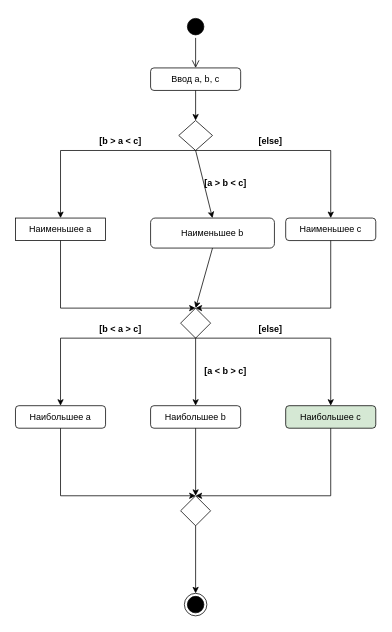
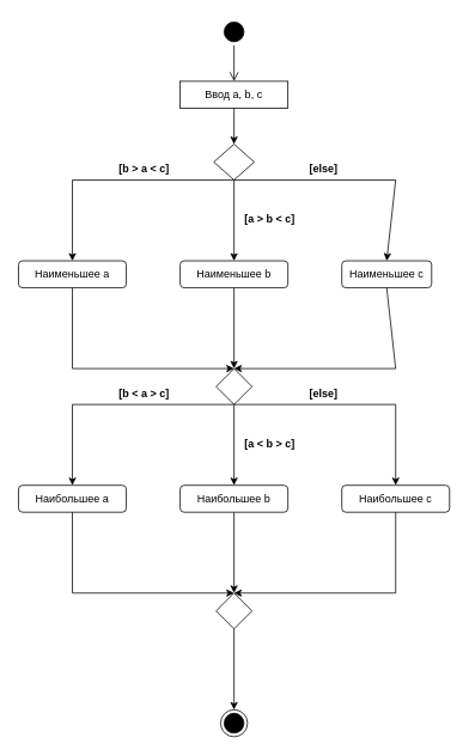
- <mxCell id="4" value="Ввод a, b, c" style="rounded=1;whiteSpace=wrap;html=1;strokeColor=#000000;" vertex="1" parent="1"><mxGeometry x="200" y="90" width="120" height="30" as="geometry" /></mxCell>
+ <mxCell id="4" value="Ввод a, b, c" style="whiteSpace=wrap;html=1;strokeColor=#000000;rounded=0;" vertex="1" parent="1"><mxGeometry x="200" y="90" width="120" height="30" as="geometry" /></mxCell>
- <mxCell id="6" value="Наименьшее a" style="whiteSpace=wrap;html=1;strokeColor=#000000;rounded=0;" vertex="1" parent="1"><mxGeometry x="20" y="290" width="120" height="30" as="geometry" /></mxCell>
+ <mxCell id="6" value="Наименьшее a" style="rounded=1;whiteSpace=wrap;html=1;strokeColor=#000000;" vertex="1" parent="1"><mxGeometry x="20" y="290" width="120" height="30" as="geometry" /></mxCell>
- <mxCell id="8" value="Наименьшее c" style="rounded=1;whiteSpace=wrap;html=1;strokeColor=#000000;" vertex="1" parent="1"><mxGeometry x="380" y="290" width="120" height="30" as="geometry" /></mxCell>
+ <mxCell id="8" value="Наименьшее c" style="rounded=1;whiteSpace=wrap;html=1;strokeColor=#000000;" vertex="1" parent="1"><mxGeometry x="380" y="290" width="100" height="30" as="geometry" /></mxCell>
- <mxCell id="7" value="Наименьшее b" style="rounded=1;whiteSpace=wrap;html=1;strokeColor=#000000;" vertex="1" parent="1"><mxGeometry x="200" y="290" width="165" height="40" as="geometry" /></mxCell>
+ <mxCell id="7" value="Наименьшее b" style="rounded=1;whiteSpace=wrap;html=1;strokeColor=#000000;" vertex="1" parent="1"><mxGeometry x="200" y="290" width="120" height="30" as="geometry" /></mxCell>
- <mxCell id="18" value="Наибольшее c" style="rounded=1;whiteSpace=wrap;html=1;strokeColor=#000000;fillColor=#d5e8d4;" vertex="1" parent="1"><mxGeometry x="380" y="540" width="120" height="30" as="geometry" /></mxCell>
+ <mxCell id="18" value="Наибольшее c" style="rounded=1;whiteSpace=wrap;html=1;strokeColor=#000000;" vertex="1" parent="1"><mxGeometry x="380" y="540" width="120" height="30" as="geometry" /></mxCell>
